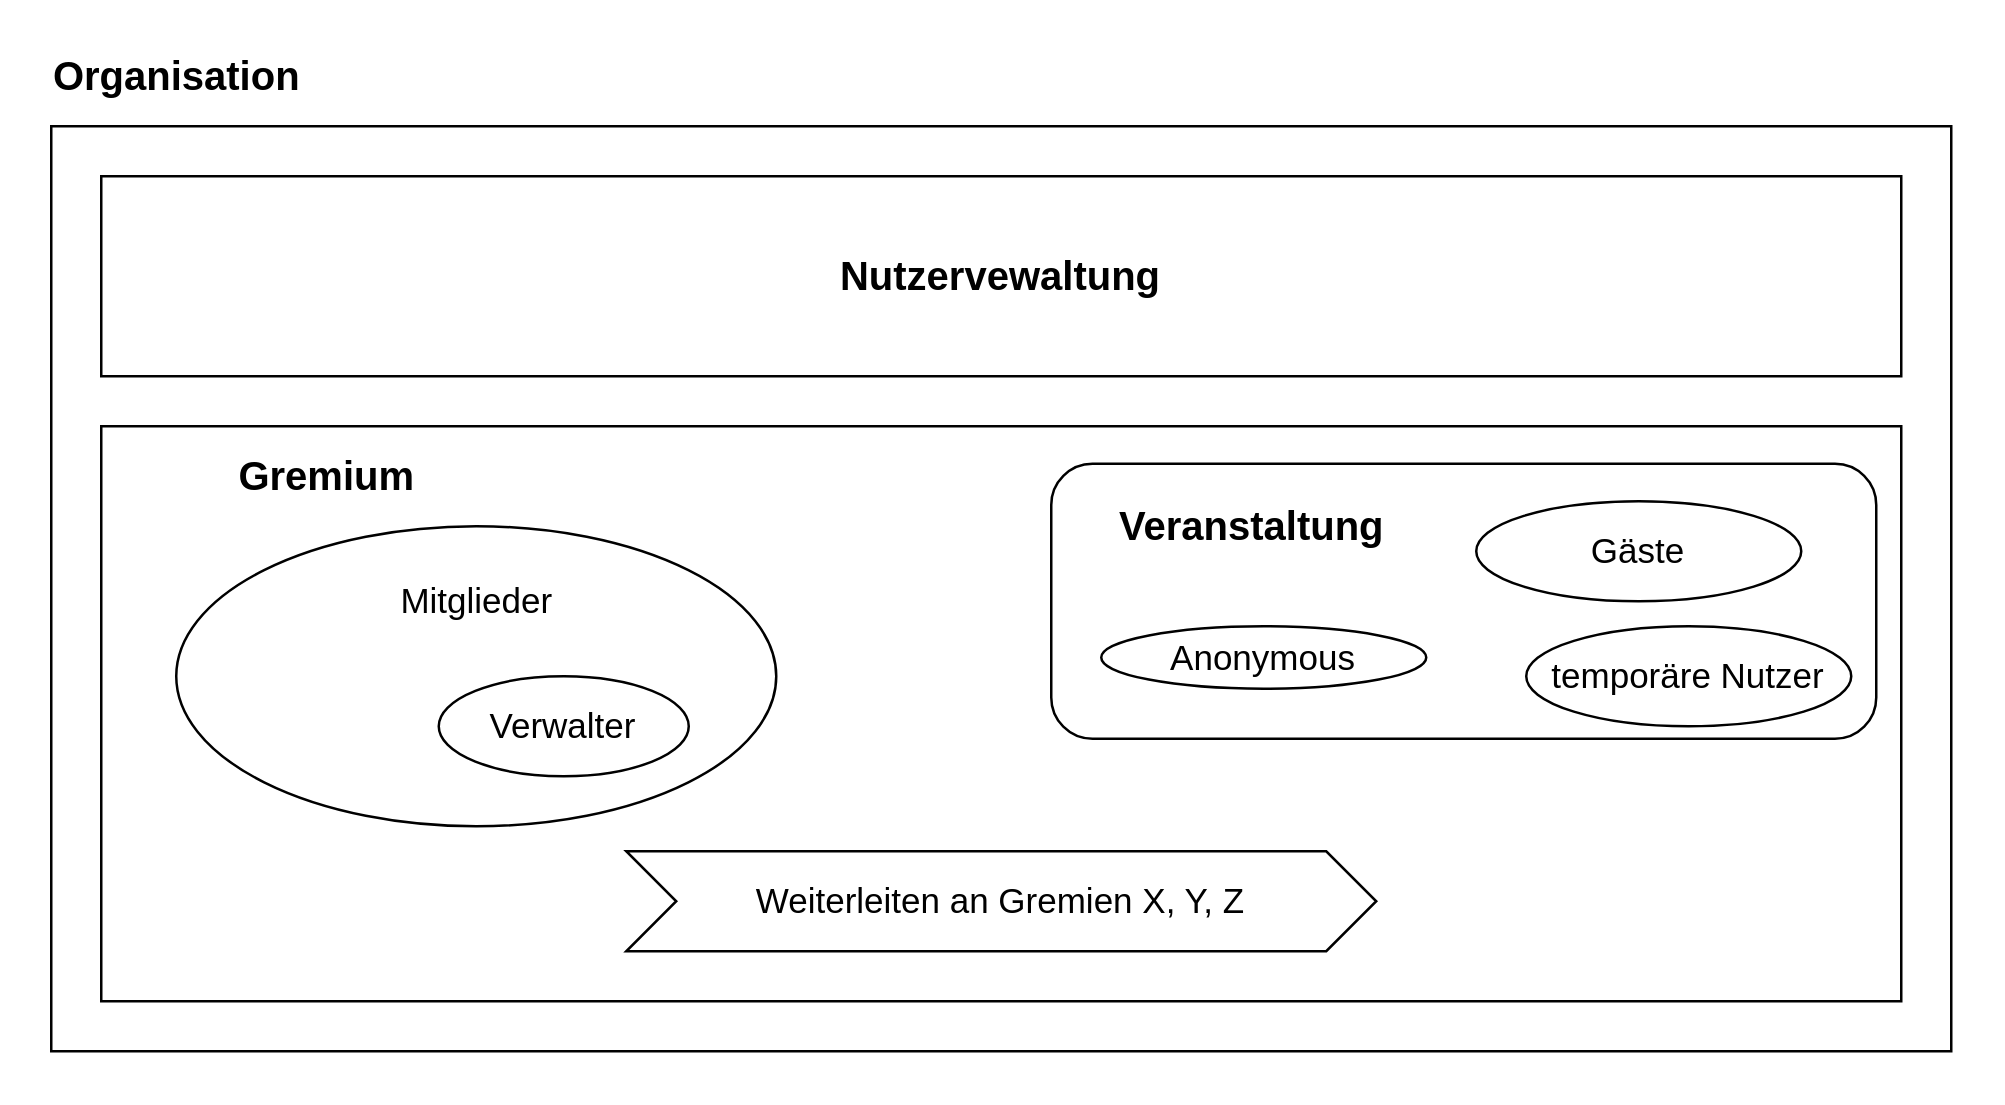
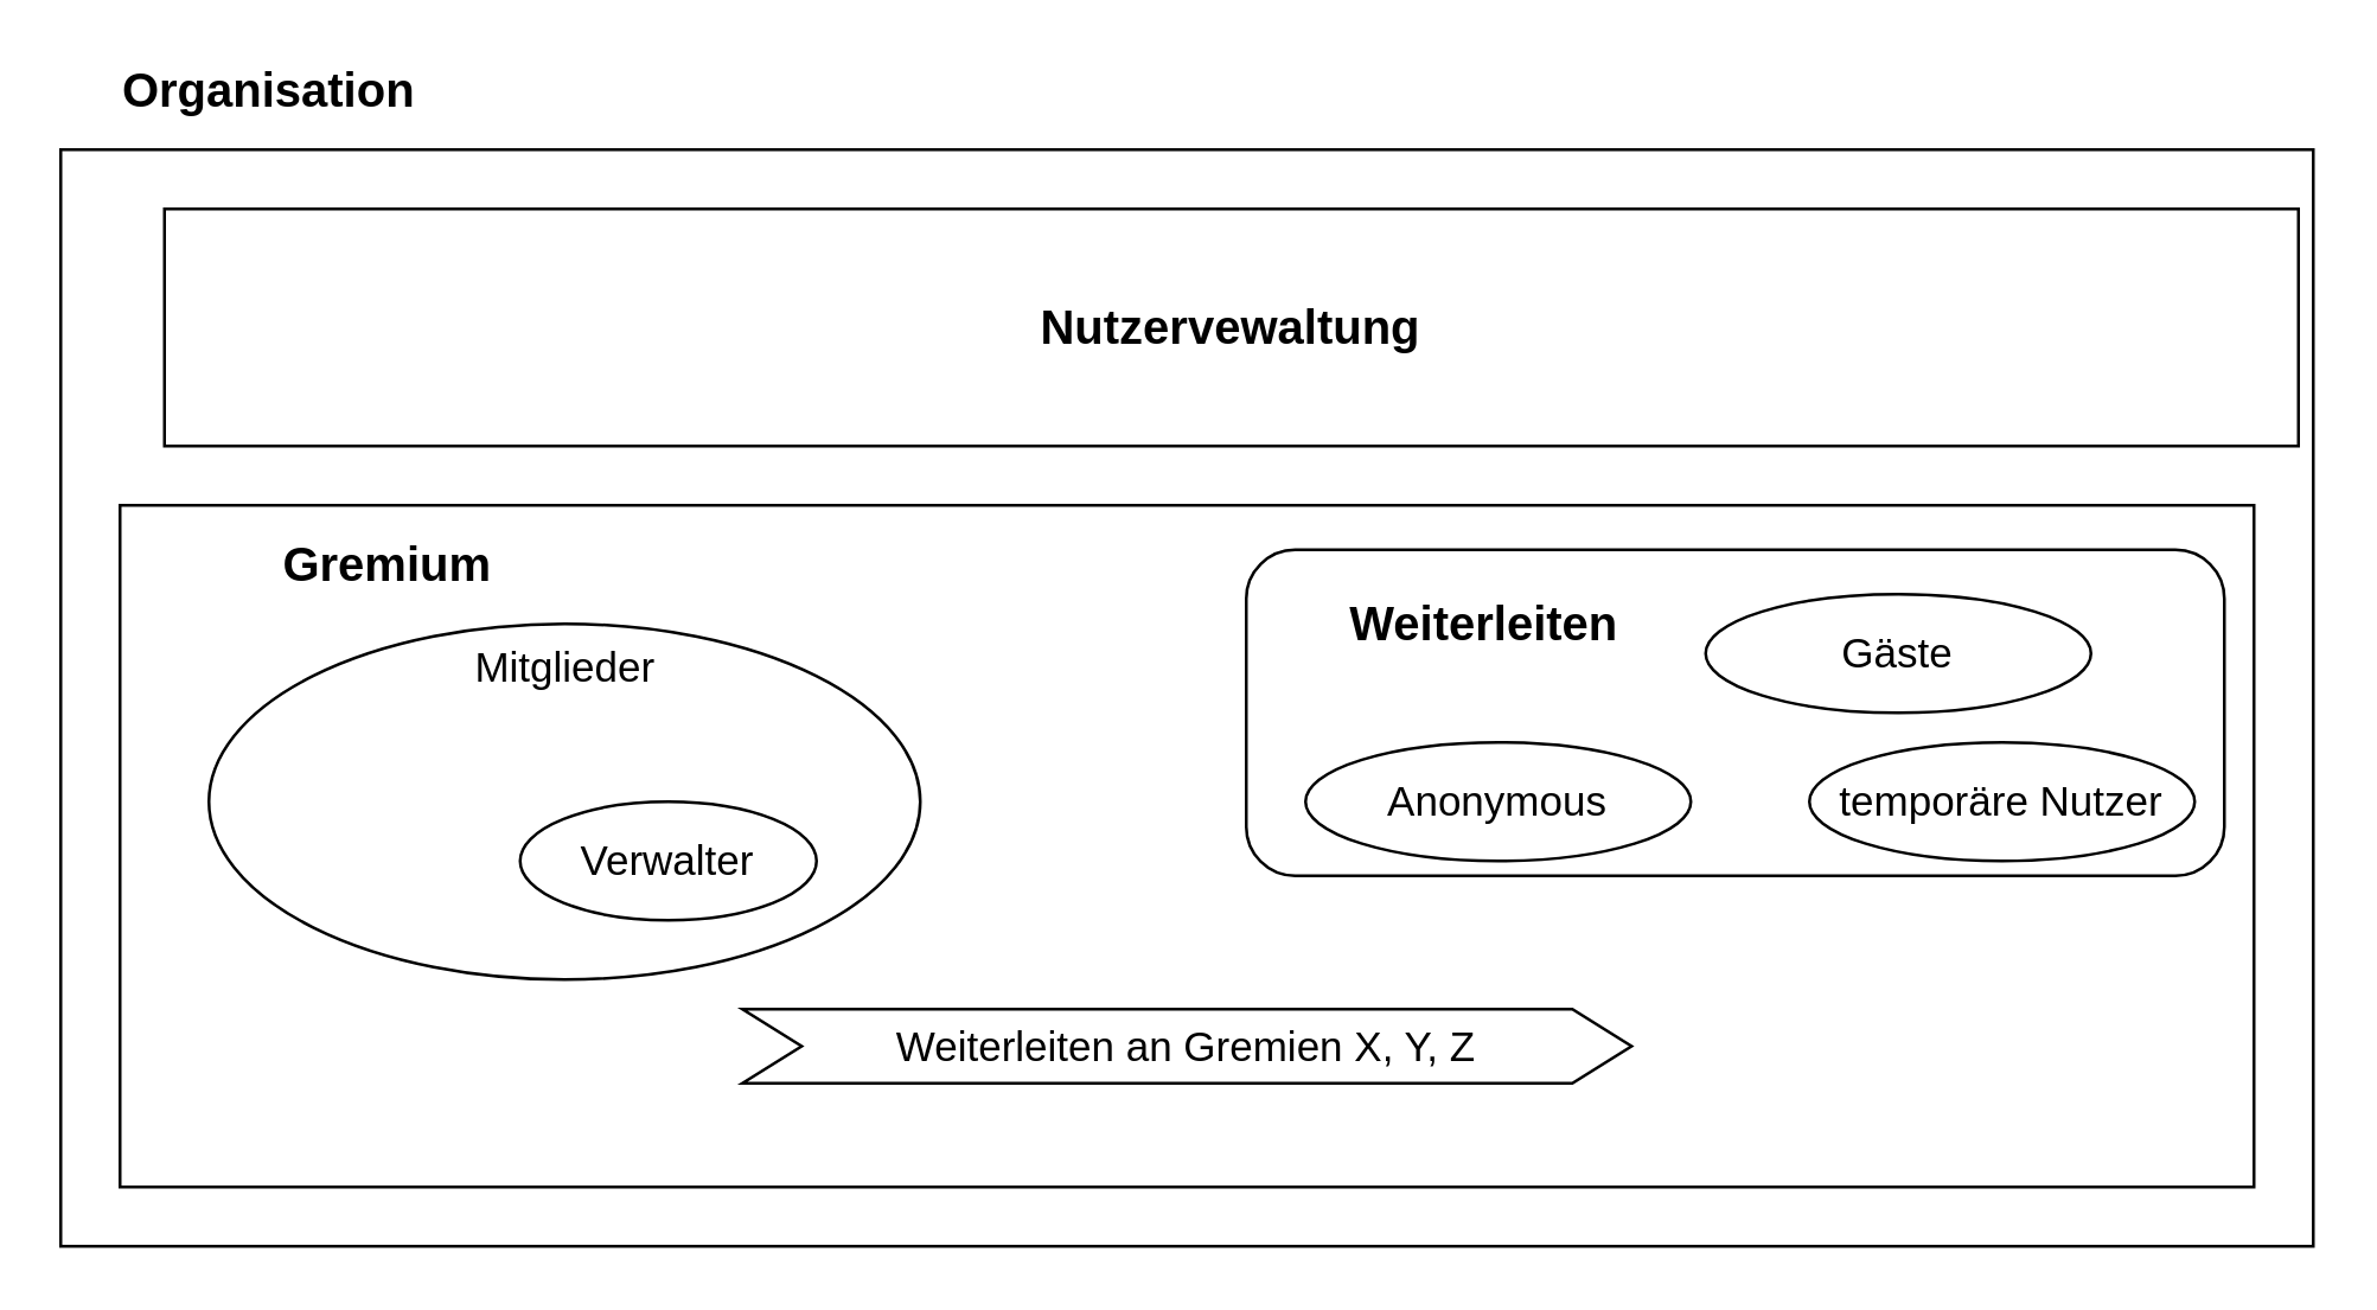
- <mxCell id="3" value="&lt;b&gt;&lt;font style=&quot;font-size: 16px&quot;&gt;Organisation&lt;/font&gt;&lt;/b&gt;" style="text;html=1;align=center;verticalAlign=middle;resizable=0;points=[];;autosize=1;" parent="1" vertex="1"><mxGeometry x="15" y="20" width="110" height="20" as="geometry" /></mxCell>
+ <mxCell id="3" value="&lt;b&gt;&lt;font style=&quot;font-size: 16px&quot;&gt;Organisation&lt;/font&gt;&lt;/b&gt;" style="text;html=1;align=center;verticalAlign=middle;resizable=0;points=[];;autosize=1;" parent="1" vertex="1"><mxGeometry x="35" y="20" width="110" height="20" as="geometry" /></mxCell>
- <mxCell id="4" value="&lt;font style=&quot;font-size: 16px&quot;&gt;&lt;b&gt;Nutzervewaltung&lt;/b&gt;&lt;/font&gt;" style="rounded=0;whiteSpace=wrap;html=1;" parent="1" vertex="1"><mxGeometry x="40" y="70" width="720" height="80" as="geometry" /></mxCell>
+ <mxCell id="4" value="&lt;font style=&quot;font-size: 16px&quot;&gt;&lt;b&gt;Nutzervewaltung&lt;/b&gt;&lt;/font&gt;" style="rounded=0;whiteSpace=wrap;html=1;" parent="1" vertex="1"><mxGeometry x="55" y="70" width="720" height="80" as="geometry" /></mxCell>
- <mxCell id="12" value="&lt;b&gt;&lt;font style=&quot;font-size: 16px&quot;&gt;Veranstaltung&lt;/font&gt;&lt;/b&gt;" style="text;html=1;align=center;verticalAlign=middle;resizable=0;points=[];;autosize=1;" parent="1" vertex="1"><mxGeometry x="440" y="200" width="120" height="20" as="geometry" /></mxCell>
+ <mxCell id="12" value="&lt;b&gt;&lt;font style=&quot;font-size: 16px&quot;&gt;Weiterleiten&lt;/font&gt;&lt;/b&gt;" style="text;html=1;align=center;verticalAlign=middle;resizable=0;points=[];;autosize=1;" parent="1" vertex="1"><mxGeometry x="440" y="200" width="120" height="20" as="geometry" /></mxCell>
- <mxCell id="13" value="Gäste" style="ellipse;whiteSpace=wrap;html=1;fontSize=14;" parent="1" vertex="1"><mxGeometry x="590" y="200" width="130" height="40" as="geometry" /></mxCell>
+ <mxCell id="13" value="Gäste" style="ellipse;whiteSpace=wrap;html=1;fontSize=14;" parent="1" vertex="1"><mxGeometry x="575" y="200" width="130" height="40" as="geometry" /></mxCell>
- <mxCell id="10" value="Mitglieder" style="text;html=1;align=center;verticalAlign=middle;resizable=0;points=[];;autosize=1;fontSize=14;" parent="1" vertex="1"><mxGeometry x="150" y="230" width="80" height="20" as="geometry" /></mxCell>
+ <mxCell id="10" value="Mitglieder" style="text;html=1;align=center;verticalAlign=middle;resizable=0;points=[];;autosize=1;fontSize=14;" parent="1" vertex="1"><mxGeometry x="150" y="215" width="80" height="20" as="geometry" /></mxCell>
- <mxCell id="15" value="Anonymous" style="ellipse;whiteSpace=wrap;html=1;fontSize=14;" vertex="1" parent="1"><mxGeometry x="440" y="250" width="130" height="25" as="geometry" /></mxCell>
+ <mxCell id="15" value="Anonymous" style="ellipse;whiteSpace=wrap;html=1;fontSize=14;" vertex="1" parent="1"><mxGeometry x="440" y="250" width="130" height="40" as="geometry" /></mxCell>
- <mxCell id="11" value="Weiterleiten an Gremien X, Y, Z" style="shape=step;perimeter=stepPerimeter;whiteSpace=wrap;html=1;fixedSize=1;fontSize=14;" parent="1" vertex="1"><mxGeometry x="250" y="340" width="300" height="40" as="geometry" /></mxCell>
+ <mxCell id="11" value="Weiterleiten an Gremien X, Y, Z" style="shape=step;perimeter=stepPerimeter;whiteSpace=wrap;html=1;fixedSize=1;fontSize=14;" parent="1" vertex="1"><mxGeometry x="250" y="340" width="300" height="25" as="geometry" /></mxCell>
